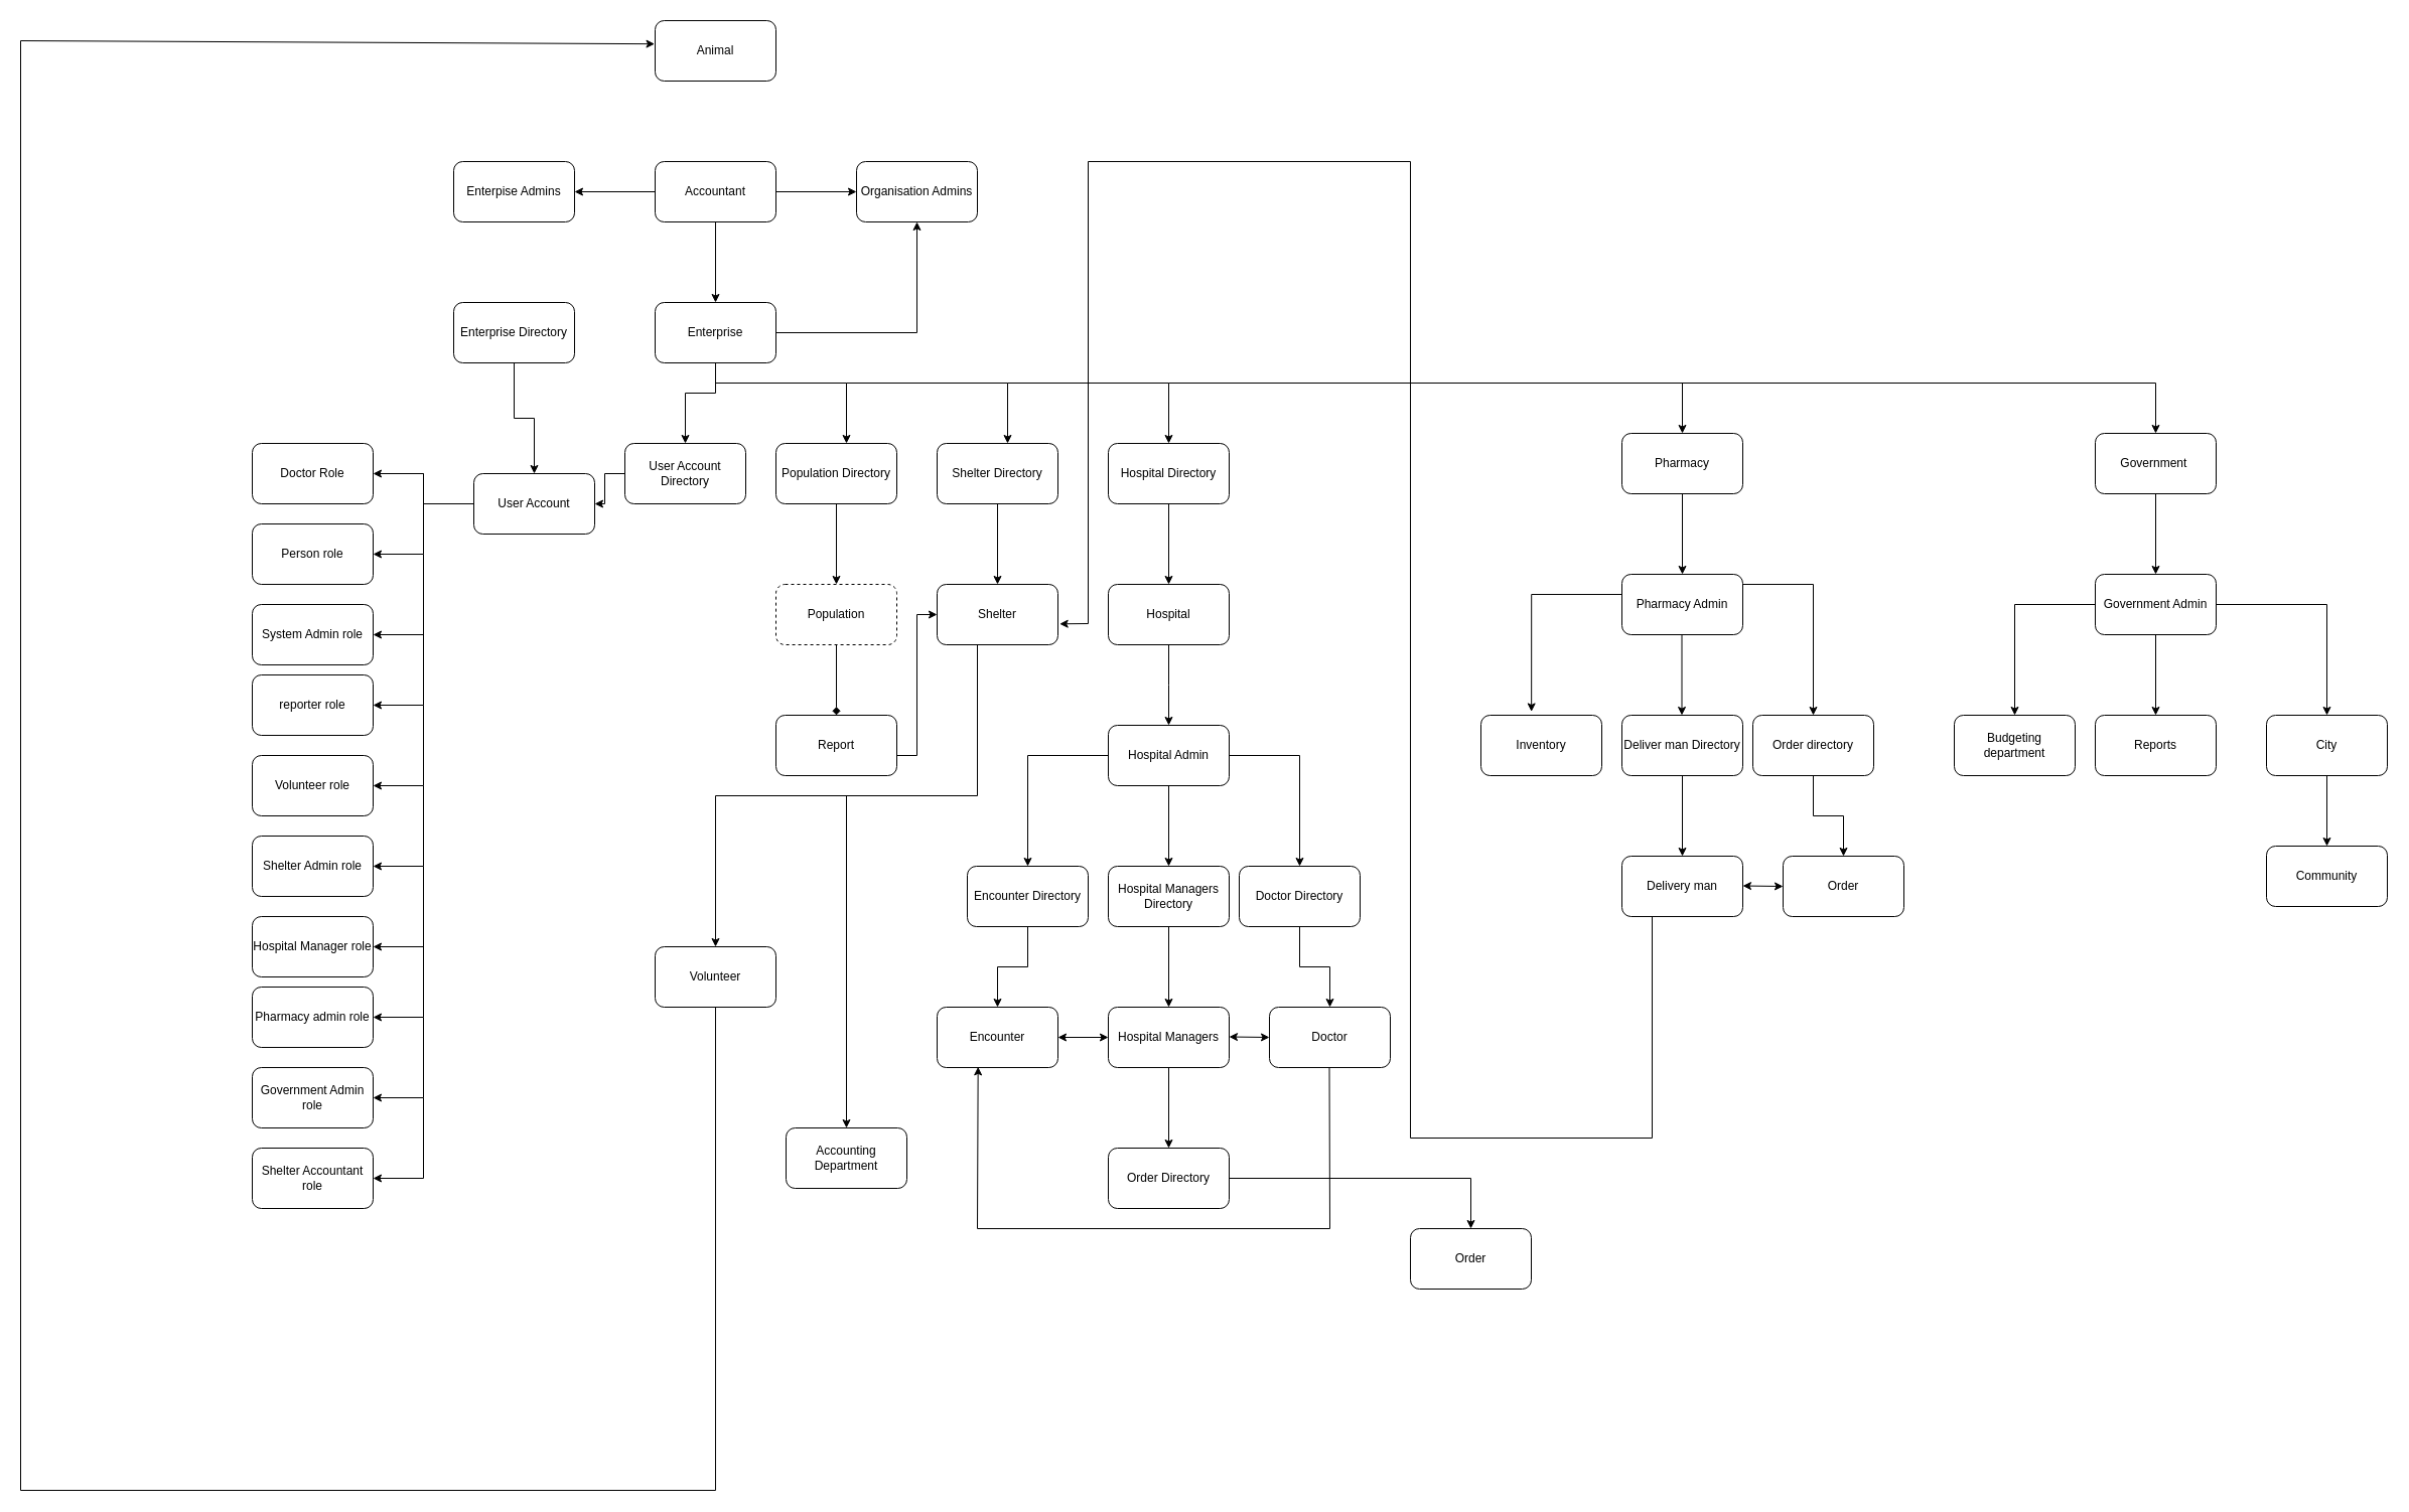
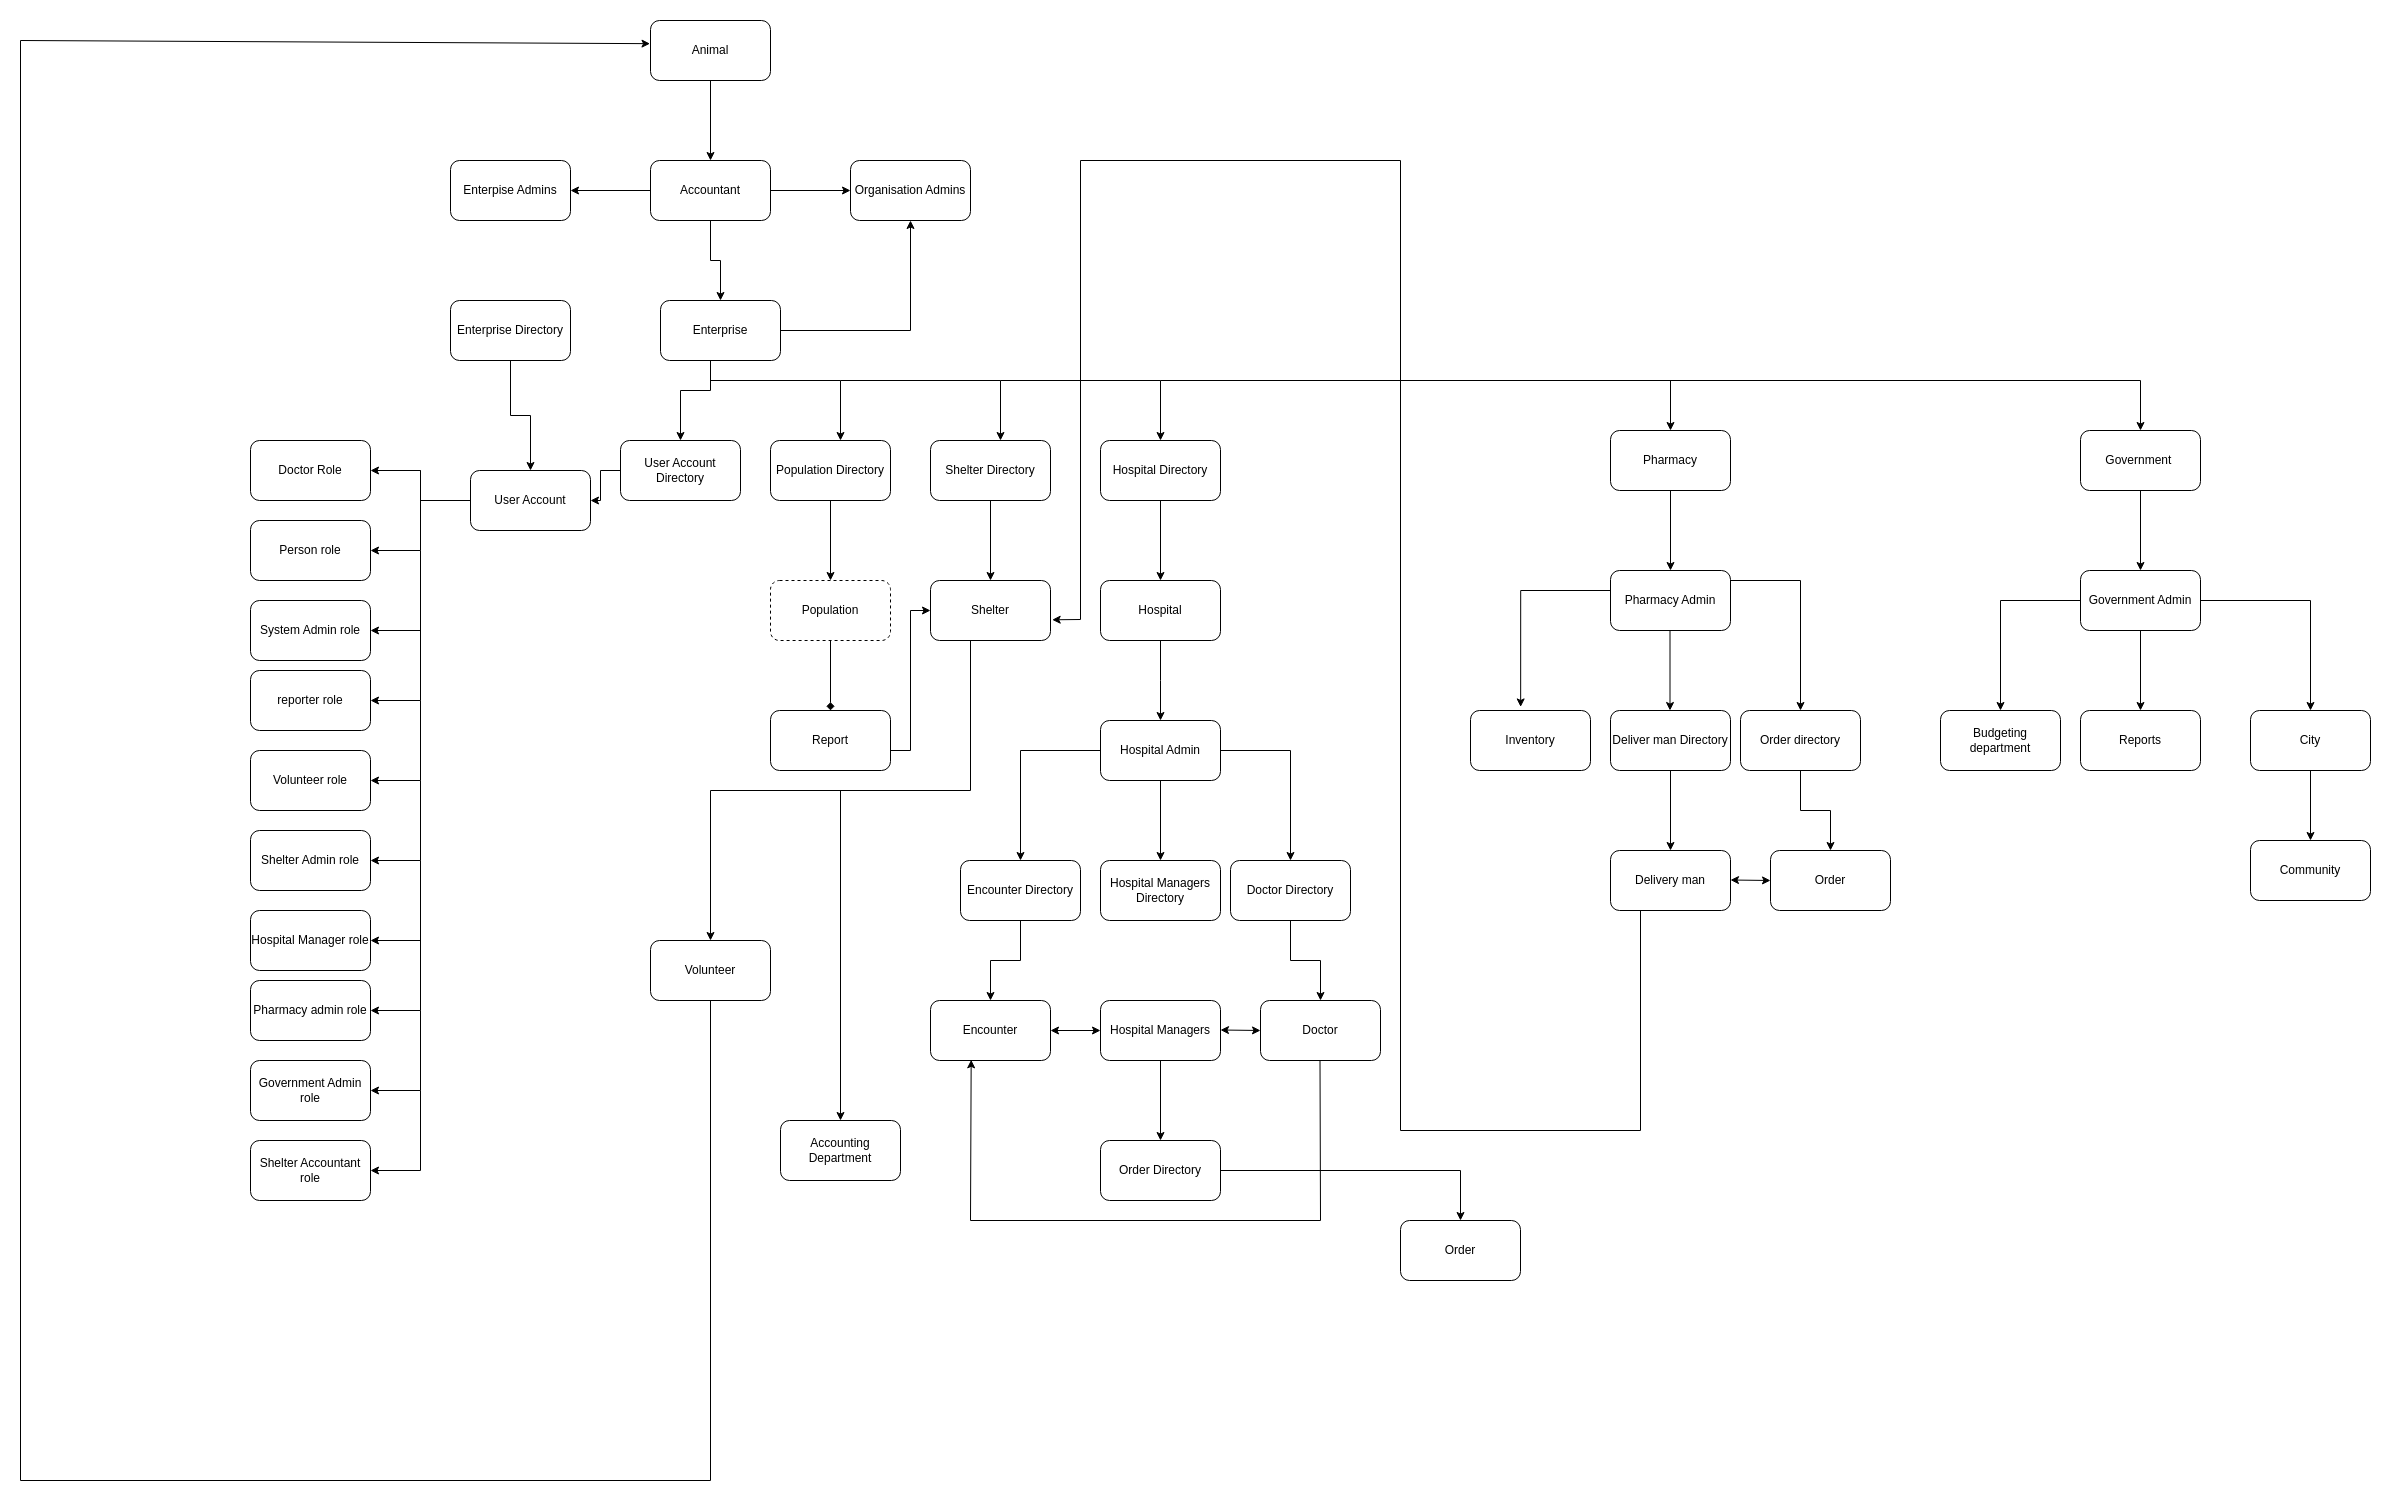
+ <mxCell id="2" value="" style="edgeStyle=orthogonalEdgeStyle;rounded=0;orthogonalLoop=1;jettySize=auto;html=1;" parent="1" source="3" target="7" edge="1"><mxGeometry relative="1" as="geometry" /></mxCell>
- <mxCell id="12" value="Enterprise" style="rounded=1;whiteSpace=wrap;html=1;" parent="1" vertex="1"><mxGeometry x="650" y="300" width="120" height="60" as="geometry" /></mxCell>
+ <mxCell id="12" value="Enterprise" style="rounded=1;whiteSpace=wrap;html=1;" parent="1" vertex="1"><mxGeometry x="660" y="300" width="120" height="60" as="geometry" /></mxCell>
- <mxCell id="45" value="" style="edgeStyle=orthogonalEdgeStyle;rounded=0;orthogonalLoop=1;jettySize=auto;html=1;" parent="1" source="46" target="51" edge="1"><mxGeometry relative="1" as="geometry" /></mxCell>
